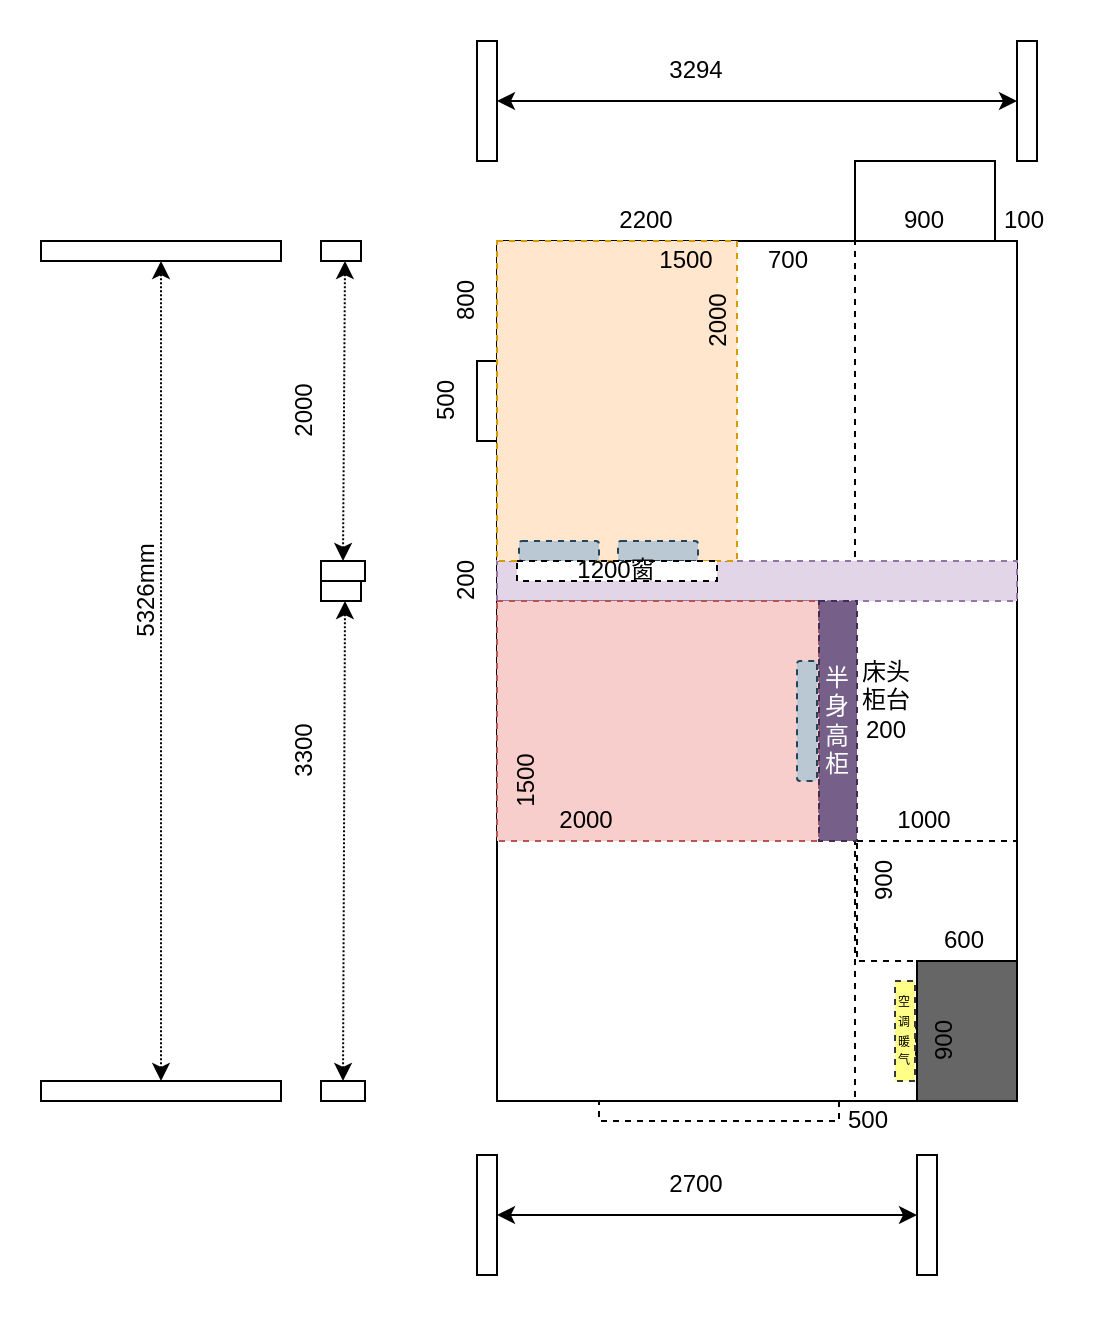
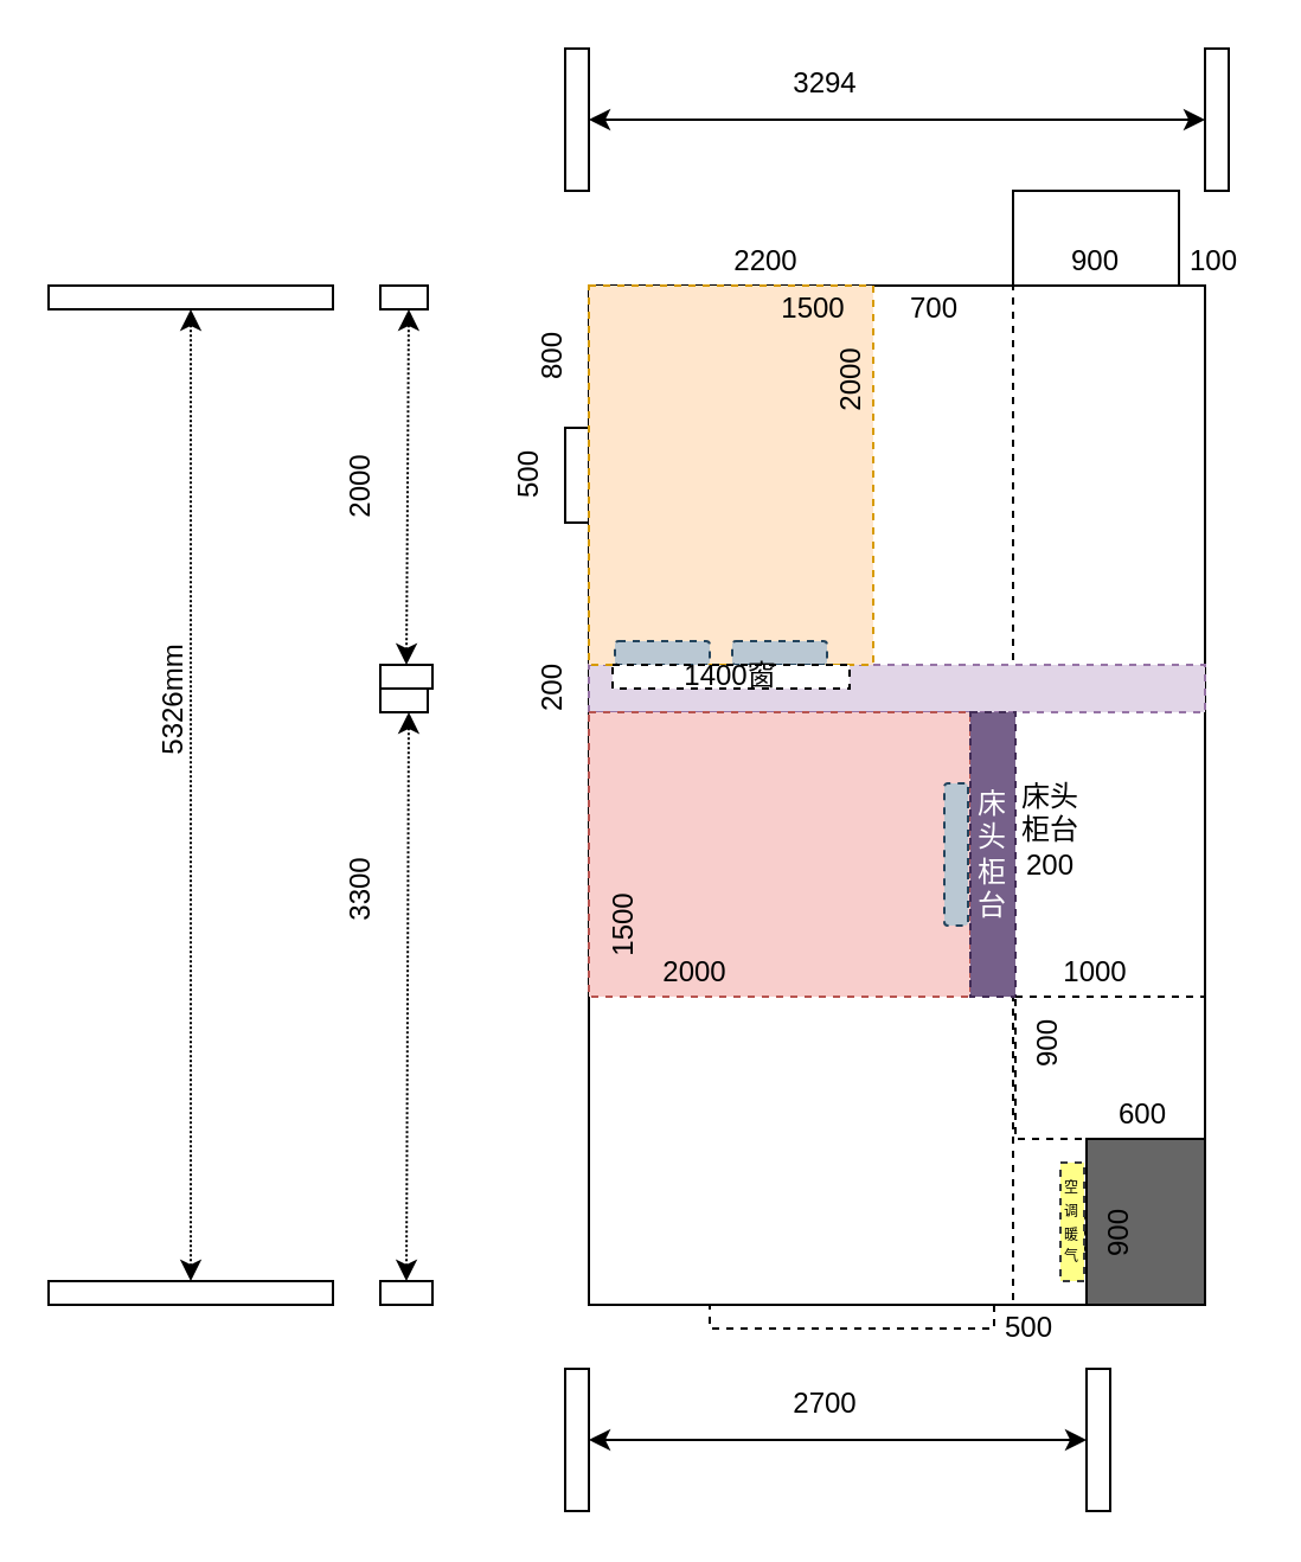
- <mxCell id="50" value="1200窗" style="rounded=0;whiteSpace=wrap;html=1;dashed=1;" vertex="1" parent="1"><mxGeometry x="258" y="280" width="100" height="10" as="geometry" /></mxCell>
+ <mxCell id="50" value="1400窗" style="rounded=0;whiteSpace=wrap;html=1;dashed=1;" vertex="1" parent="1"><mxGeometry x="258" y="280" width="100" height="10" as="geometry" /></mxCell>
- <mxCell id="40" value="半身高柜" style="rounded=0;whiteSpace=wrap;html=1;dashed=1;fillColor=#76608a;fontColor=#ffffff;strokeColor=#432D57;" vertex="1" parent="1"><mxGeometry x="409" y="300" width="19" height="120" as="geometry" /></mxCell>
+ <mxCell id="40" value="床头柜台" style="rounded=0;whiteSpace=wrap;html=1;dashed=1;fillColor=#76608a;fontColor=#ffffff;strokeColor=#432D57;" vertex="1" parent="1"><mxGeometry x="409" y="300" width="19" height="120" as="geometry" /></mxCell>
